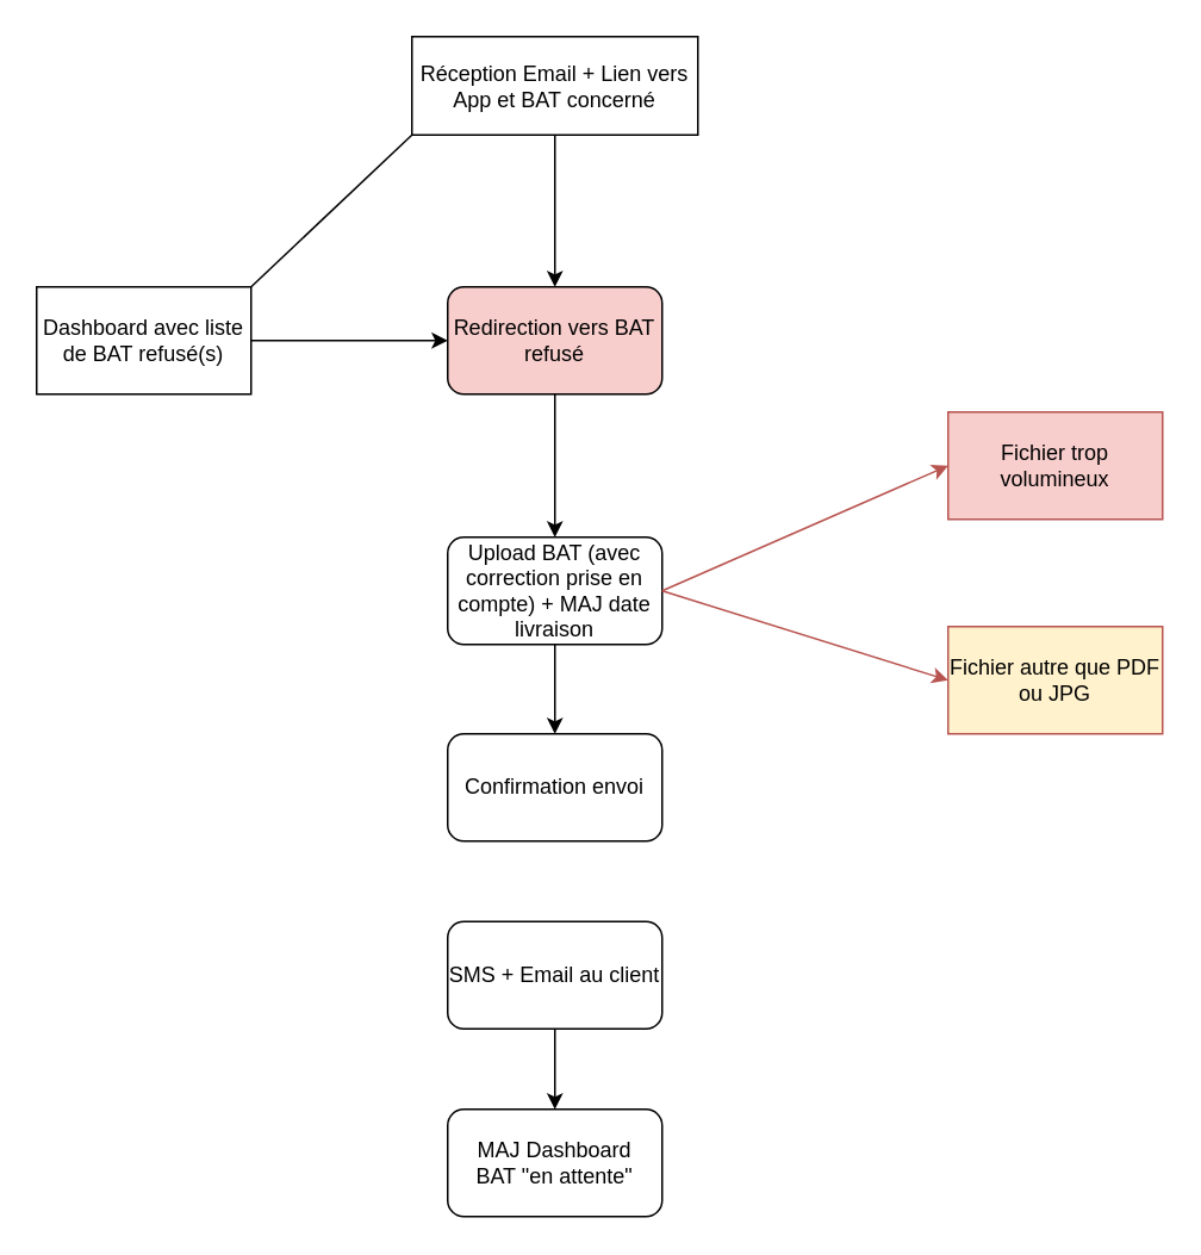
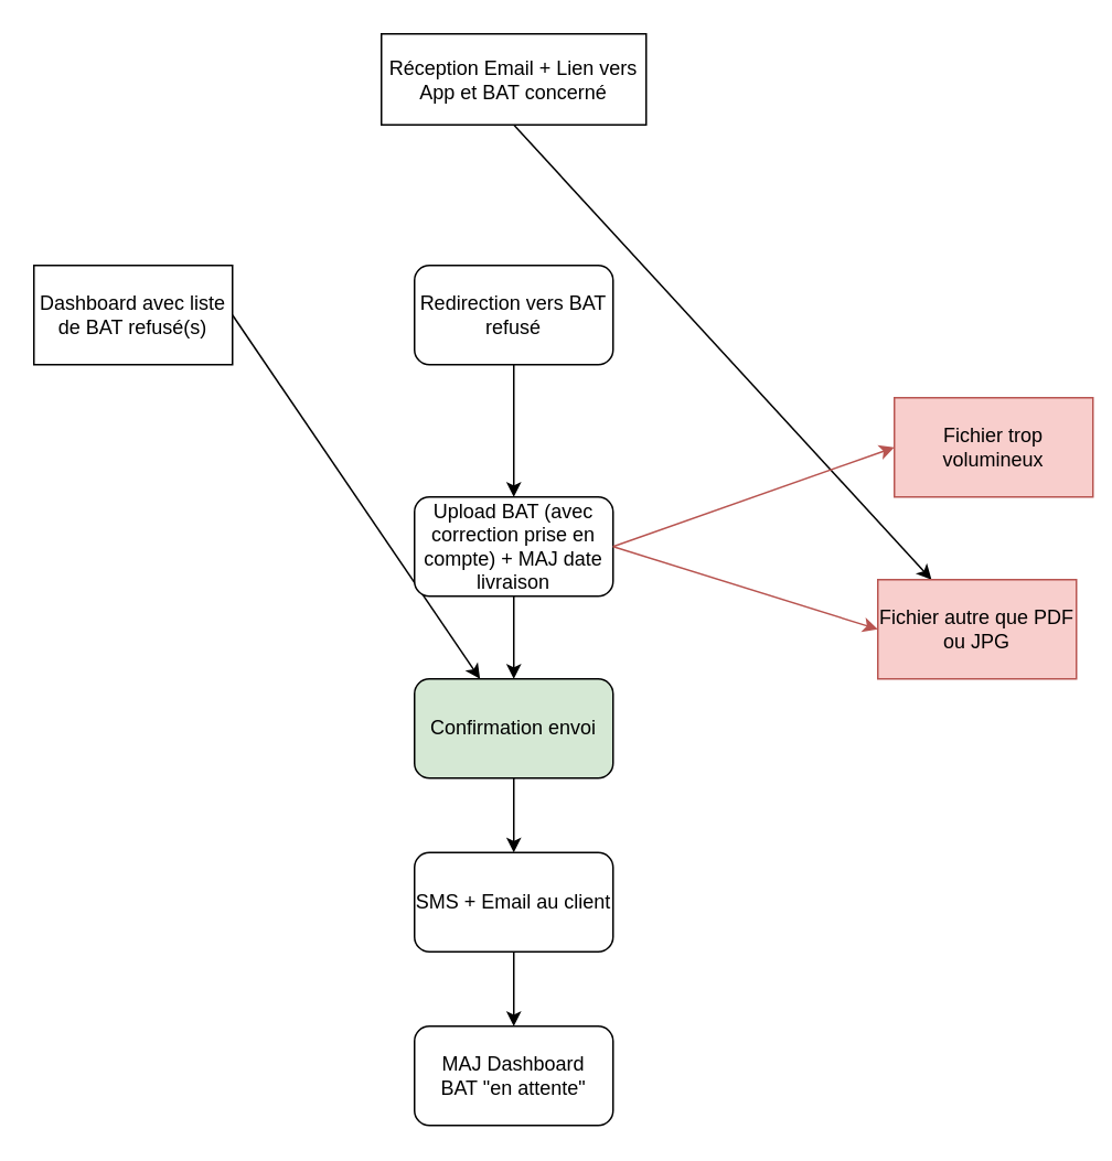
- <mxCell id="7" value="" style="endArrow=classic;html=1;exitX=0.5;exitY=1;exitDx=0;exitDy=0;entryX=0.5;entryY=0;entryDx=0;entryDy=0;" edge="1" parent="1" source="2" target="4"><mxGeometry width="50" height="50" relative="1" as="geometry"><mxPoint x="300" y="410" as="sourcePoint" /><mxPoint x="350" y="360" as="targetPoint" /></mxGeometry></mxCell>
+ <mxCell id="7" value="" style="endArrow=classic;html=1;exitX=0.5;exitY=1;exitDx=0;exitDy=0;" edge="1" parent="1" source="2" target="11"><mxGeometry width="50" height="50" relative="1" as="geometry"><mxPoint x="300" y="410" as="sourcePoint" /><mxPoint x="350" y="360" as="targetPoint" /></mxGeometry></mxCell>
- <mxCell id="5" value="" style="endArrow=none;html=1;exitX=0;exitY=1;exitDx=0;exitDy=0;entryX=1;entryY=0;entryDx=0;entryDy=0;" edge="1" parent="1" source="2" target="3"><mxGeometry width="50" height="50" relative="1" as="geometry"><mxPoint x="300" y="420" as="sourcePoint" /><mxPoint x="350" y="370" as="targetPoint" /></mxGeometry></mxCell>
- <mxCell id="6" value="" style="endArrow=classic;html=1;exitX=1;exitY=0.5;exitDx=0;exitDy=0;entryX=0;entryY=0.5;entryDx=0;entryDy=0;" edge="1" parent="1" source="3" target="4"><mxGeometry width="50" height="50" relative="1" as="geometry"><mxPoint x="300" y="410" as="sourcePoint" /><mxPoint x="350" y="360" as="targetPoint" /></mxGeometry></mxCell>
+ <mxCell id="6" value="" style="endArrow=classic;html=1;exitX=1;exitY=0.5;exitDx=0;exitDy=0;" edge="1" parent="1" source="3" target="14"><mxGeometry width="50" height="50" relative="1" as="geometry"><mxPoint x="300" y="410" as="sourcePoint" /><mxPoint x="350" y="360" as="targetPoint" /></mxGeometry></mxCell>
- <mxCell id="4" value="Redirection vers BAT refusé" style="rounded=1;whiteSpace=wrap;html=1;fillColor=#f8cecc;" vertex="1" parent="1"><mxGeometry x="250" y="160" width="120" height="60" as="geometry" /></mxCell>
+ <mxCell id="4" value="Redirection vers BAT refusé" style="rounded=1;whiteSpace=wrap;html=1;" vertex="1" parent="1"><mxGeometry x="250" y="160" width="120" height="60" as="geometry" /></mxCell>
- <mxCell id="10" value="Fichier trop volumineux" style="rounded=0;whiteSpace=wrap;html=1;fillColor=#f8cecc;strokeColor=#b85450;" vertex="1" parent="1"><mxGeometry x="530" y="230" width="120" height="60" as="geometry" /></mxCell>
+ <mxCell id="10" value="Fichier trop volumineux" style="rounded=0;whiteSpace=wrap;html=1;fillColor=#f8cecc;strokeColor=#b85450;" vertex="1" parent="1"><mxGeometry x="540" y="240" width="120" height="60" as="geometry" /></mxCell>
- <mxCell id="11" value="Fichier autre que PDF ou JPG" style="rounded=0;whiteSpace=wrap;html=1;fillColor=#fff2cc;strokeColor=#b85450;" vertex="1" parent="1"><mxGeometry x="530" y="350" width="120" height="60" as="geometry" /></mxCell>
+ <mxCell id="11" value="Fichier autre que PDF ou JPG" style="rounded=0;whiteSpace=wrap;html=1;fillColor=#f8cecc;strokeColor=#b85450;" vertex="1" parent="1"><mxGeometry x="530" y="350" width="120" height="60" as="geometry" /></mxCell>
- <mxCell id="14" value="Confirmation envoi" style="rounded=1;whiteSpace=wrap;html=1;" vertex="1" parent="1"><mxGeometry x="250" y="410" width="120" height="60" as="geometry" /></mxCell>
+ <mxCell id="14" value="Confirmation envoi" style="rounded=1;whiteSpace=wrap;html=1;fillColor=#d5e8d4;" vertex="1" parent="1"><mxGeometry x="250" y="410" width="120" height="60" as="geometry" /></mxCell>
+ <mxCell id="18" value="" style="endArrow=classic;html=1;exitX=0.5;exitY=1;exitDx=0;exitDy=0;entryX=0.5;entryY=0;entryDx=0;entryDy=0;" edge="1" parent="1" source="14" target="15"><mxGeometry width="50" height="50" relative="1" as="geometry"><mxPoint x="320" y="370" as="sourcePoint" /><mxPoint x="320" y="420" as="targetPoint" /></mxGeometry></mxCell>
